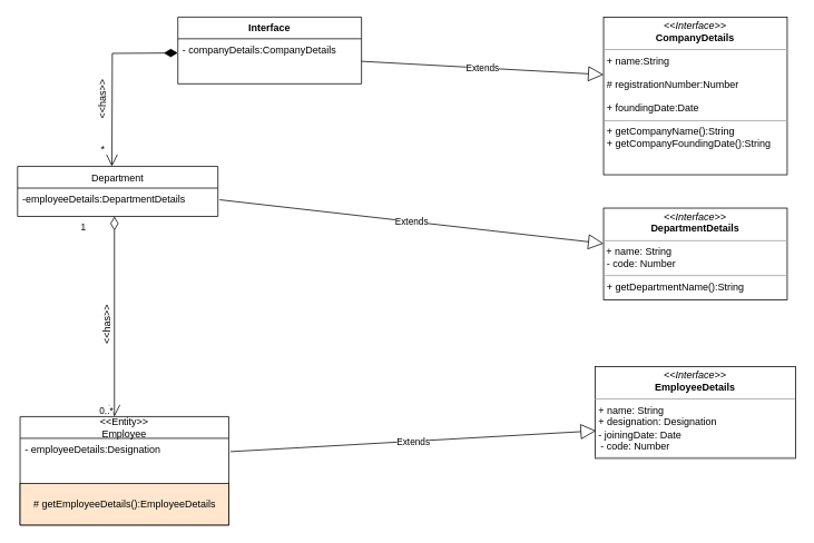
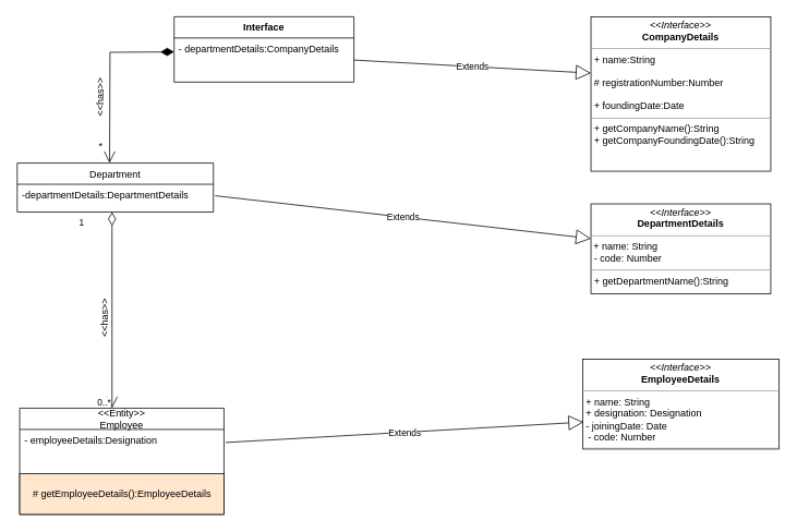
- <mxCell id="3" value="- companyDetails:CompanyDetails&#10;&#10;" style="text;strokeColor=none;fillColor=none;align=left;verticalAlign=top;spacingLeft=4;spacingRight=4;overflow=hidden;rotatable=0;points=[[0,0.5],[1,0.5]];portConstraint=eastwest;" parent="2" vertex="1"><mxGeometry y="26" width="220" height="54" as="geometry" /></mxCell>
+ <mxCell id="3" value="- departmentDetails:CompanyDetails&#10;&#10;" style="text;strokeColor=none;fillColor=none;align=left;verticalAlign=top;spacingLeft=4;spacingRight=4;overflow=hidden;rotatable=0;points=[[0,0.5],[1,0.5]];portConstraint=eastwest;" parent="2" vertex="1"><mxGeometry y="26" width="220" height="54" as="geometry" /></mxCell>
- <mxCell id="8" value="-employeeDetails:DepartmentDetails" style="text;strokeColor=none;fillColor=none;align=left;verticalAlign=top;spacingLeft=4;spacingRight=4;overflow=hidden;rotatable=0;points=[[0,0.5],[1,0.5]];portConstraint=eastwest;" parent="7" vertex="1"><mxGeometry y="26" width="240" height="34" as="geometry" /></mxCell>
+ <mxCell id="8" value="-departmentDetails:DepartmentDetails" style="text;strokeColor=none;fillColor=none;align=left;verticalAlign=top;spacingLeft=4;spacingRight=4;overflow=hidden;rotatable=0;points=[[0,0.5],[1,0.5]];portConstraint=eastwest;" parent="7" vertex="1"><mxGeometry y="26" width="240" height="34" as="geometry" /></mxCell>
